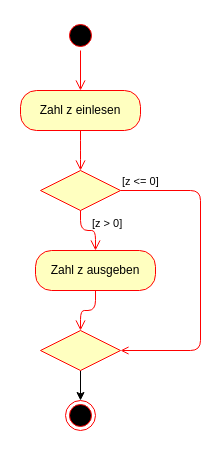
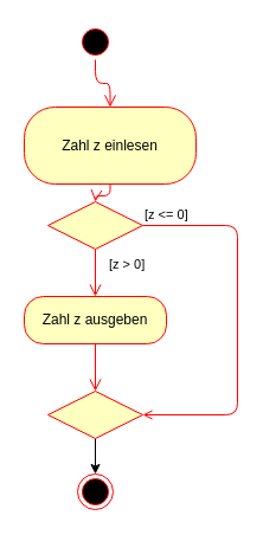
- <mxCell id="5" value="Zahl z einlesen" style="rounded=1;whiteSpace=wrap;html=1;arcSize=40;fontColor=#000000;fillColor=#ffffc0;strokeColor=#ff0000;" vertex="1" parent="1"><mxGeometry x="20" y="90" width="120" height="40" as="geometry" /></mxCell>
+ <mxCell id="5" value="Zahl z einlesen" style="rounded=1;whiteSpace=wrap;html=1;arcSize=40;fontColor=#000000;fillColor=#ffffc0;strokeColor=#ff0000;" vertex="1" parent="1"><mxGeometry x="20" y="90" width="145" height="65" as="geometry" /></mxCell>
- <mxCell id="10" value="Zahl z ausgeben" style="rounded=1;whiteSpace=wrap;html=1;arcSize=40;fontColor=#000000;fillColor=#ffffc0;strokeColor=#ff0000;" vertex="1" parent="1"><mxGeometry x="35" y="250" width="120" height="40" as="geometry" /></mxCell>
+ <mxCell id="10" value="Zahl z ausgeben" style="rounded=1;whiteSpace=wrap;html=1;arcSize=40;fontColor=#000000;fillColor=#ffffc0;strokeColor=#ff0000;" vertex="1" parent="1"><mxGeometry x="20" y="250" width="120" height="40" as="geometry" /></mxCell>
